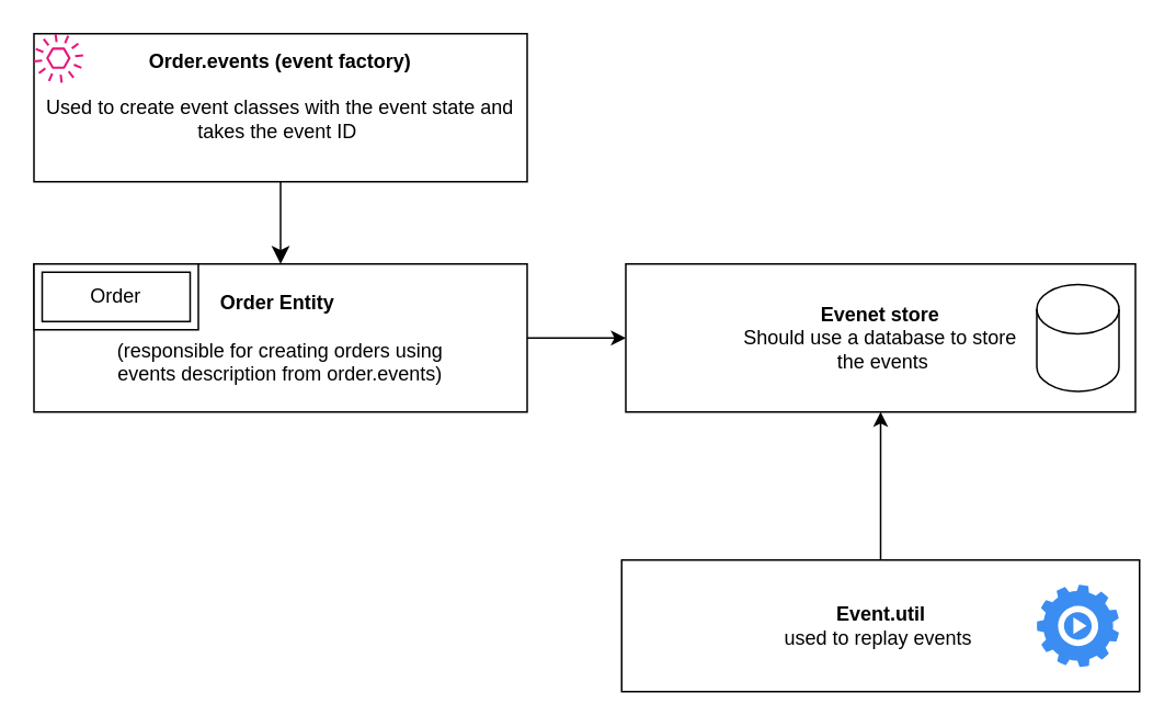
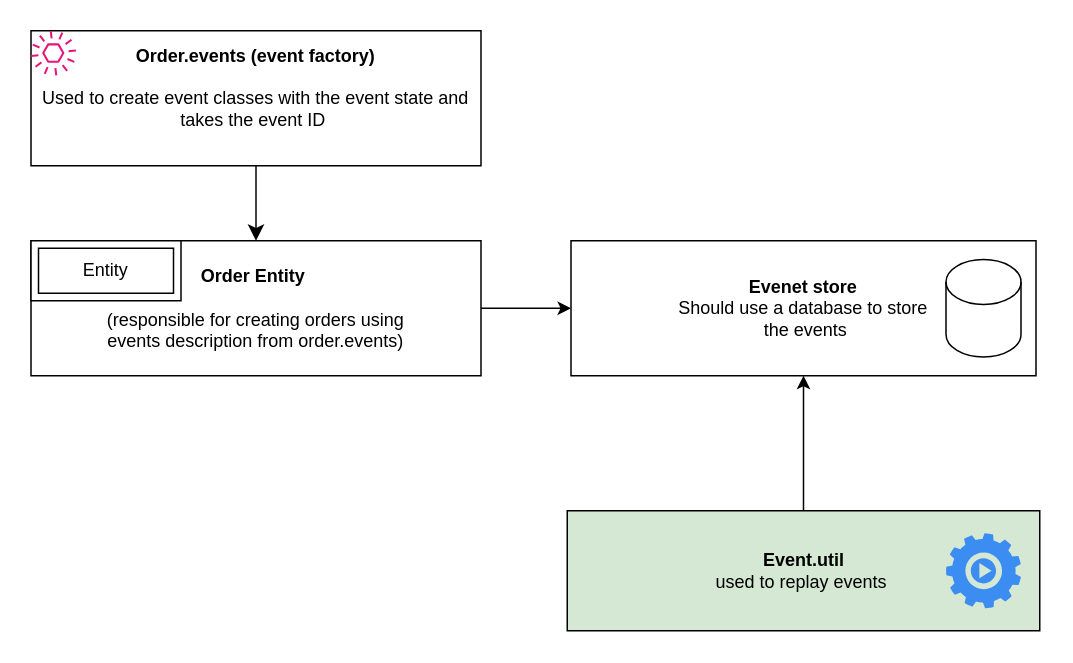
- <mxCell id="10" value="Order" style="shape=ext;margin=3;double=1;whiteSpace=wrap;html=1;align=center;" vertex="1" parent="1"><mxGeometry x="20" y="160" width="100" height="40" as="geometry" /></mxCell>
+ <mxCell id="10" value="Entity" style="shape=ext;margin=3;double=1;whiteSpace=wrap;html=1;align=center;" vertex="1" parent="1"><mxGeometry x="20" y="160" width="100" height="40" as="geometry" /></mxCell>
- <mxCell id="8" value="&lt;b&gt;Event.util&lt;/b&gt;&lt;br&gt;used to replay events&amp;nbsp;" style="rounded=0;whiteSpace=wrap;html=1;" parent="1" vertex="1"><mxGeometry x="377.5" y="340" width="315" height="80" as="geometry" /></mxCell>
+ <mxCell id="8" value="&lt;b&gt;Event.util&lt;/b&gt;&lt;br&gt;used to replay events&amp;nbsp;" style="rounded=0;whiteSpace=wrap;html=1;fillColor=#d5e8d4;" parent="1" vertex="1"><mxGeometry x="377.5" y="340" width="315" height="80" as="geometry" /></mxCell>
